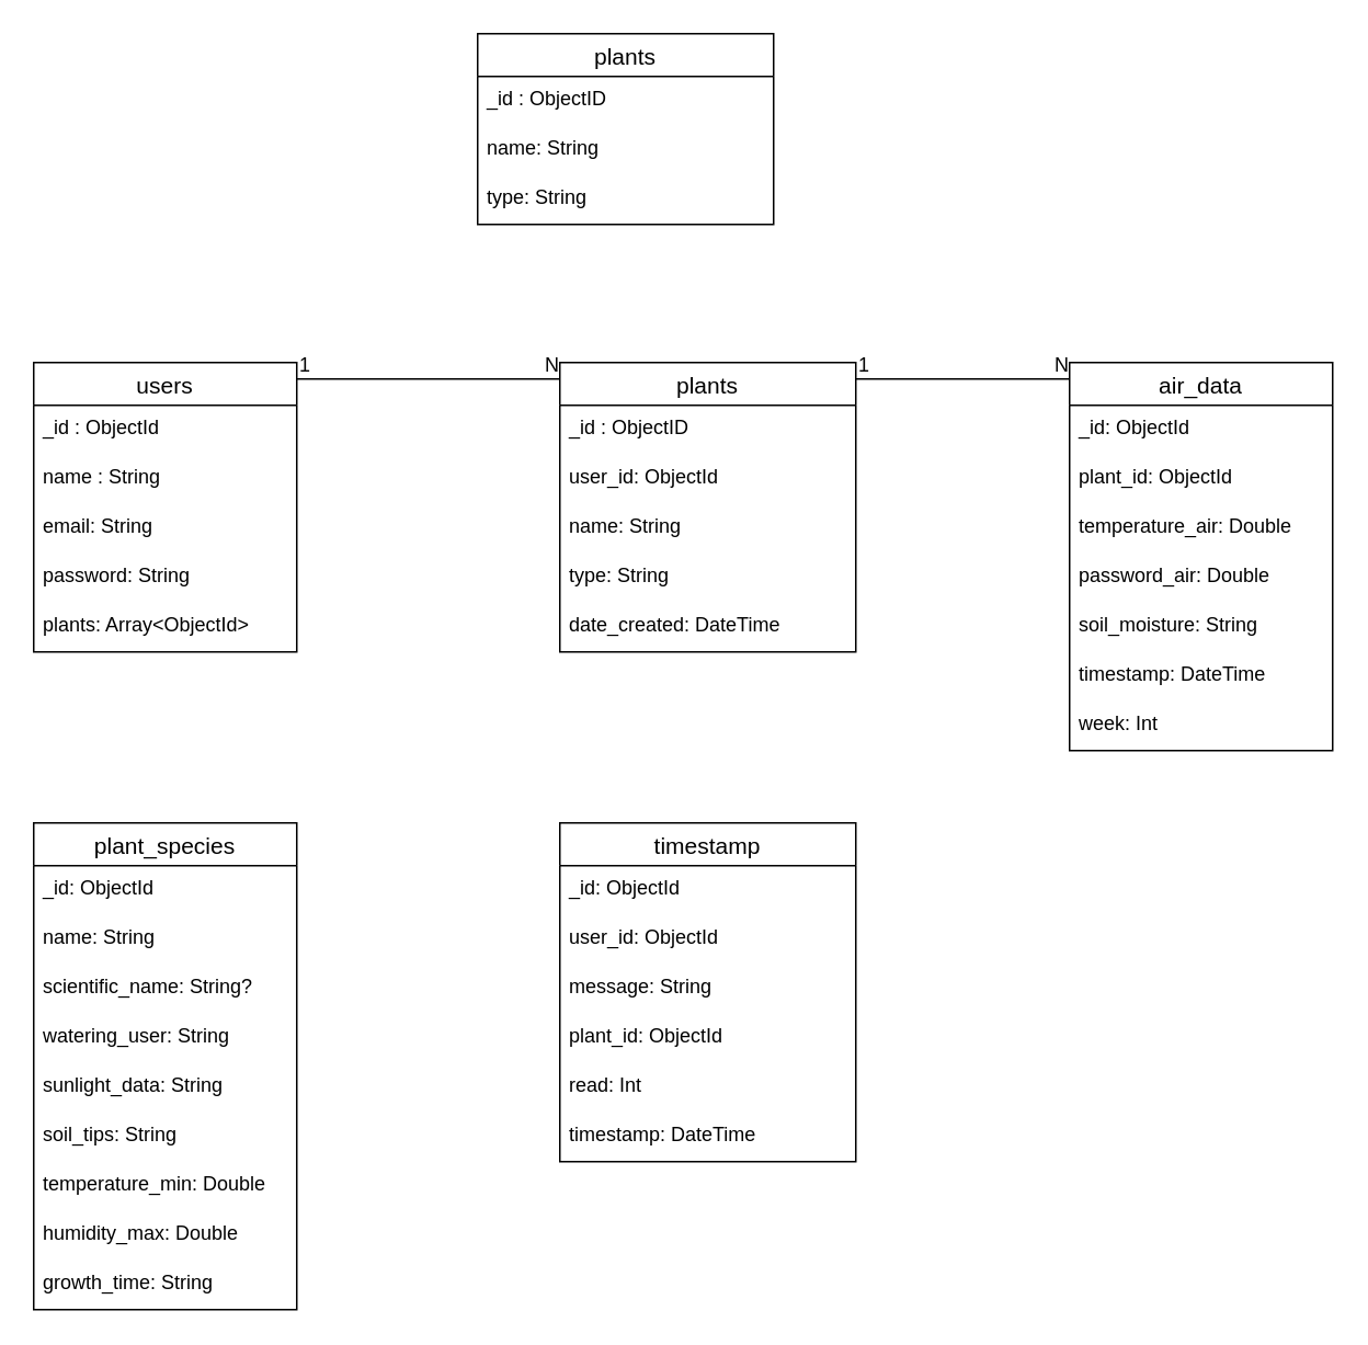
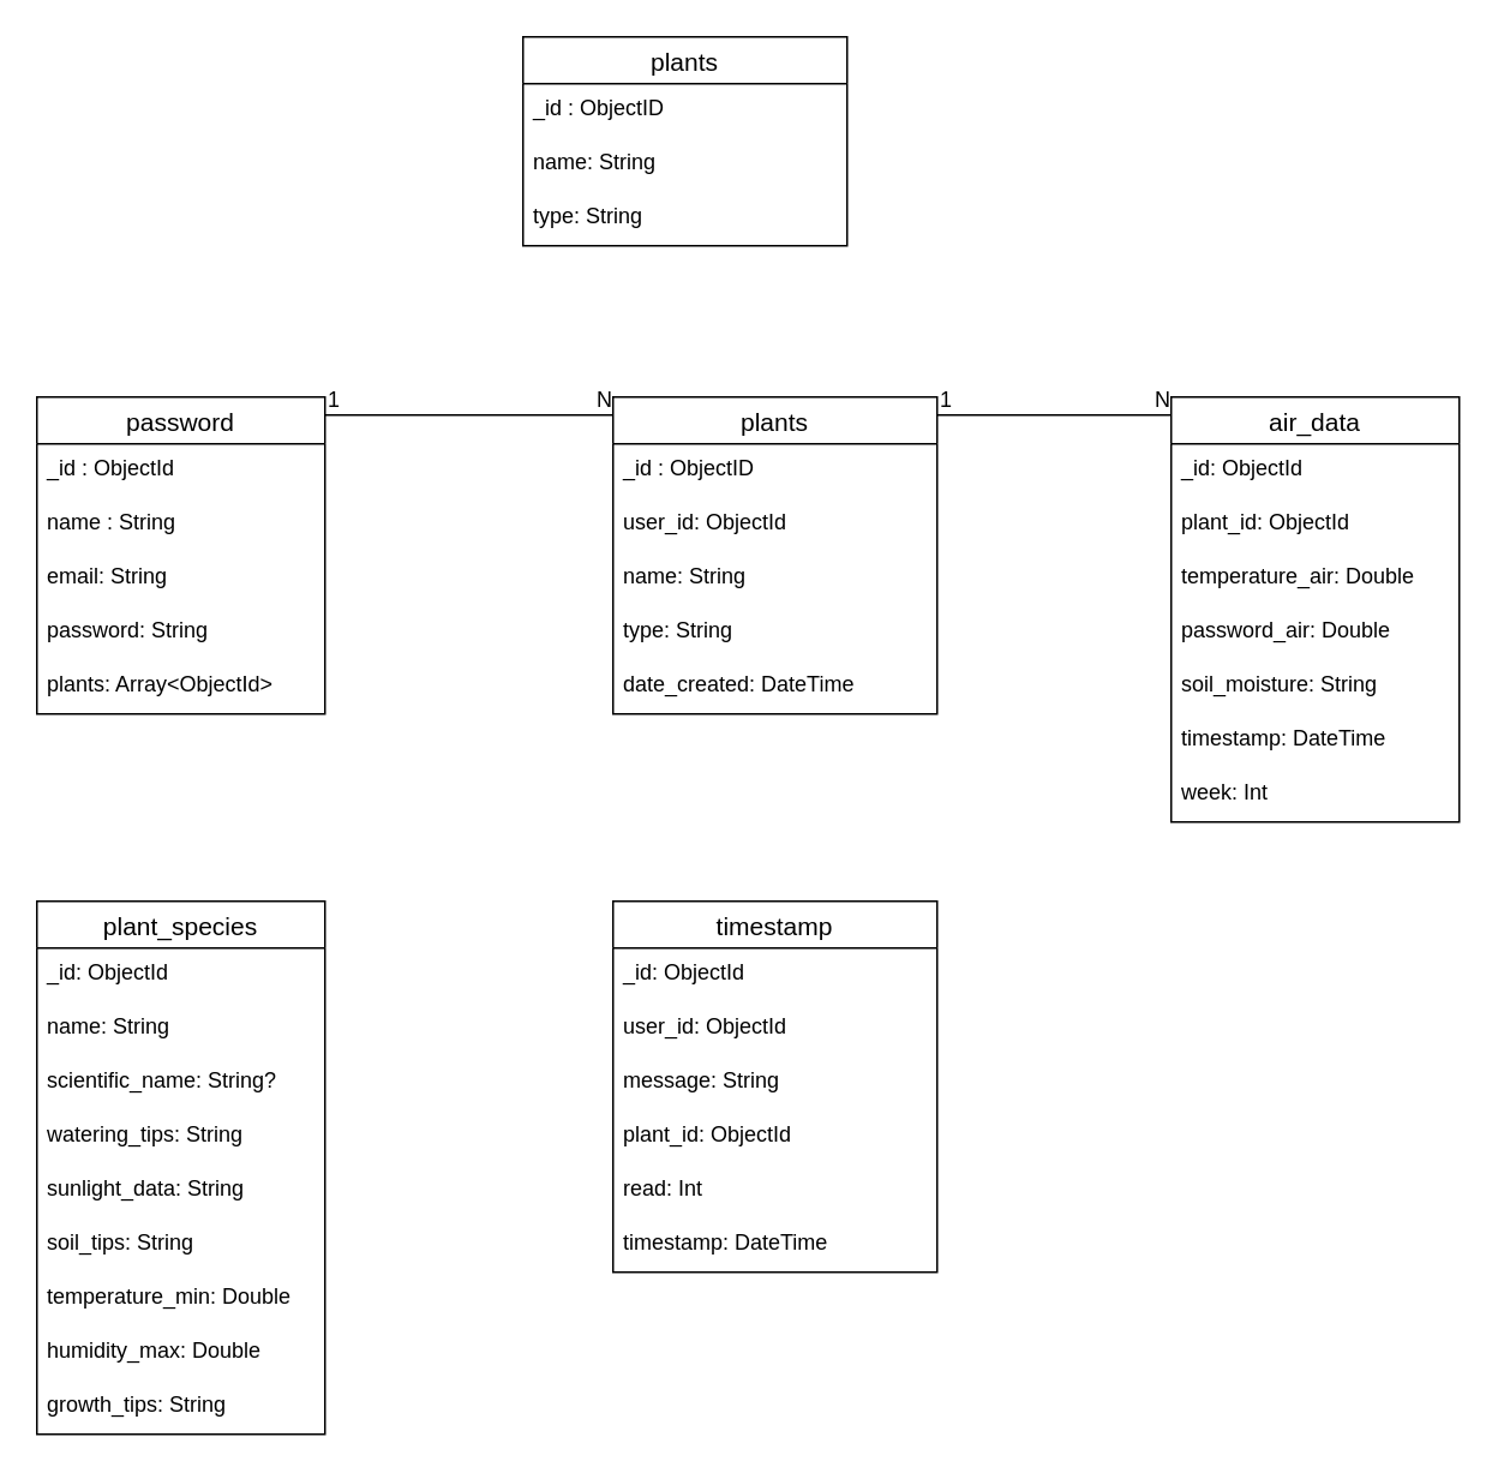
- <mxCell id="8" value="users" style="swimlane;fontStyle=0;childLayout=stackLayout;horizontal=1;startSize=26;horizontalStack=0;resizeParent=1;resizeParentMax=0;resizeLast=0;collapsible=1;marginBottom=0;align=center;fontSize=14;" parent="1" vertex="1"><mxGeometry x="20" y="220" width="160" height="176" as="geometry" /></mxCell>
+ <mxCell id="8" value="password" style="swimlane;fontStyle=0;childLayout=stackLayout;horizontal=1;startSize=26;horizontalStack=0;resizeParent=1;resizeParentMax=0;resizeLast=0;collapsible=1;marginBottom=0;align=center;fontSize=14;" parent="1" vertex="1"><mxGeometry x="20" y="220" width="160" height="176" as="geometry" /></mxCell>
- <mxCell id="32" value=" watering_user: String" style="text;strokeColor=none;fillColor=none;spacingLeft=4;spacingRight=4;overflow=hidden;rotatable=0;points=[[0,0.5],[1,0.5]];portConstraint=eastwest;fontSize=12;" parent="28" vertex="1"><mxGeometry y="116" width="160" height="30" as="geometry" /></mxCell>
+ <mxCell id="32" value=" watering_tips: String" style="text;strokeColor=none;fillColor=none;spacingLeft=4;spacingRight=4;overflow=hidden;rotatable=0;points=[[0,0.5],[1,0.5]];portConstraint=eastwest;fontSize=12;" parent="28" vertex="1"><mxGeometry y="116" width="160" height="30" as="geometry" /></mxCell>
- <mxCell id="37" value="  growth_time: String      " style="text;strokeColor=none;fillColor=none;spacingLeft=4;spacingRight=4;overflow=hidden;rotatable=0;points=[[0,0.5],[1,0.5]];portConstraint=eastwest;fontSize=12;" parent="28" vertex="1"><mxGeometry y="266" width="160" height="30" as="geometry" /></mxCell>
+ <mxCell id="37" value="  growth_tips: String      " style="text;strokeColor=none;fillColor=none;spacingLeft=4;spacingRight=4;overflow=hidden;rotatable=0;points=[[0,0.5],[1,0.5]];portConstraint=eastwest;fontSize=12;" parent="28" vertex="1"><mxGeometry y="266" width="160" height="30" as="geometry" /></mxCell>
